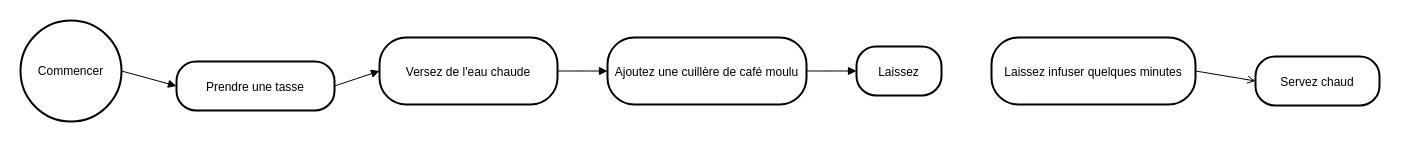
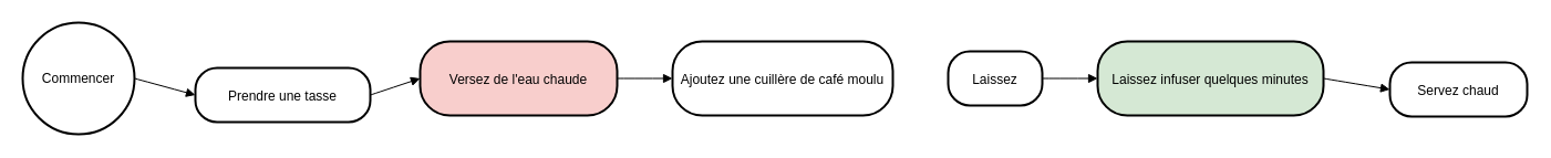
- <mxCell id="4" value="Versez de l'eau chaude" style="rounded=1;arcSize=40;strokeWidth=2" vertex="1" parent="1"><mxGeometry x="379" y="37" width="178" height="67" as="geometry" /></mxCell>
+ <mxCell id="4" value="Versez de l'eau chaude" style="rounded=1;arcSize=40;strokeWidth=2;fillColor=#f8cecc;" vertex="1" parent="1"><mxGeometry x="379" y="37" width="178" height="67" as="geometry" /></mxCell>
- <mxCell id="12" value="" style="curved=1;startArrow=none;endArrow=block;exitX=1;exitY=0.5;entryX=0;entryY=0.5;" edge="1" parent="1" source="5" target="6"><mxGeometry relative="1" as="geometry"><Array as="points" /></mxGeometry></mxCell>
+ <mxCell id="13" value="" style="curved=1;startArrow=none;endArrow=block;exitX=1;exitY=0.5;entryX=0;entryY=0.5;" edge="1" parent="1" source="6" target="7"><mxGeometry relative="1" as="geometry"><Array as="points" /></mxGeometry></mxCell>
- <mxCell id="7" value="Laissez infuser quelques minutes" style="rounded=1;arcSize=40;strokeWidth=2" vertex="1" parent="1"><mxGeometry x="991" y="37" width="204" height="67" as="geometry" /></mxCell>
+ <mxCell id="7" value="Laissez infuser quelques minutes" style="rounded=1;arcSize=40;strokeWidth=2;fillColor=#d5e8d4;" vertex="1" parent="1"><mxGeometry x="991" y="37" width="204" height="67" as="geometry" /></mxCell>
- <mxCell id="14" value="" style="curved=1;startArrow=none;endArrow=open;exitX=1;exitY=0.5;entryX=0;entryY=0.5;" edge="1" parent="1" source="7" target="8"><mxGeometry relative="1" as="geometry"><Array as="points" /></mxGeometry></mxCell>
+ <mxCell id="14" value="" style="curved=1;startArrow=none;endArrow=block;exitX=1;exitY=0.5;entryX=0;entryY=0.5;" edge="1" parent="1" source="7" target="8"><mxGeometry relative="1" as="geometry"><Array as="points" /></mxGeometry></mxCell>
